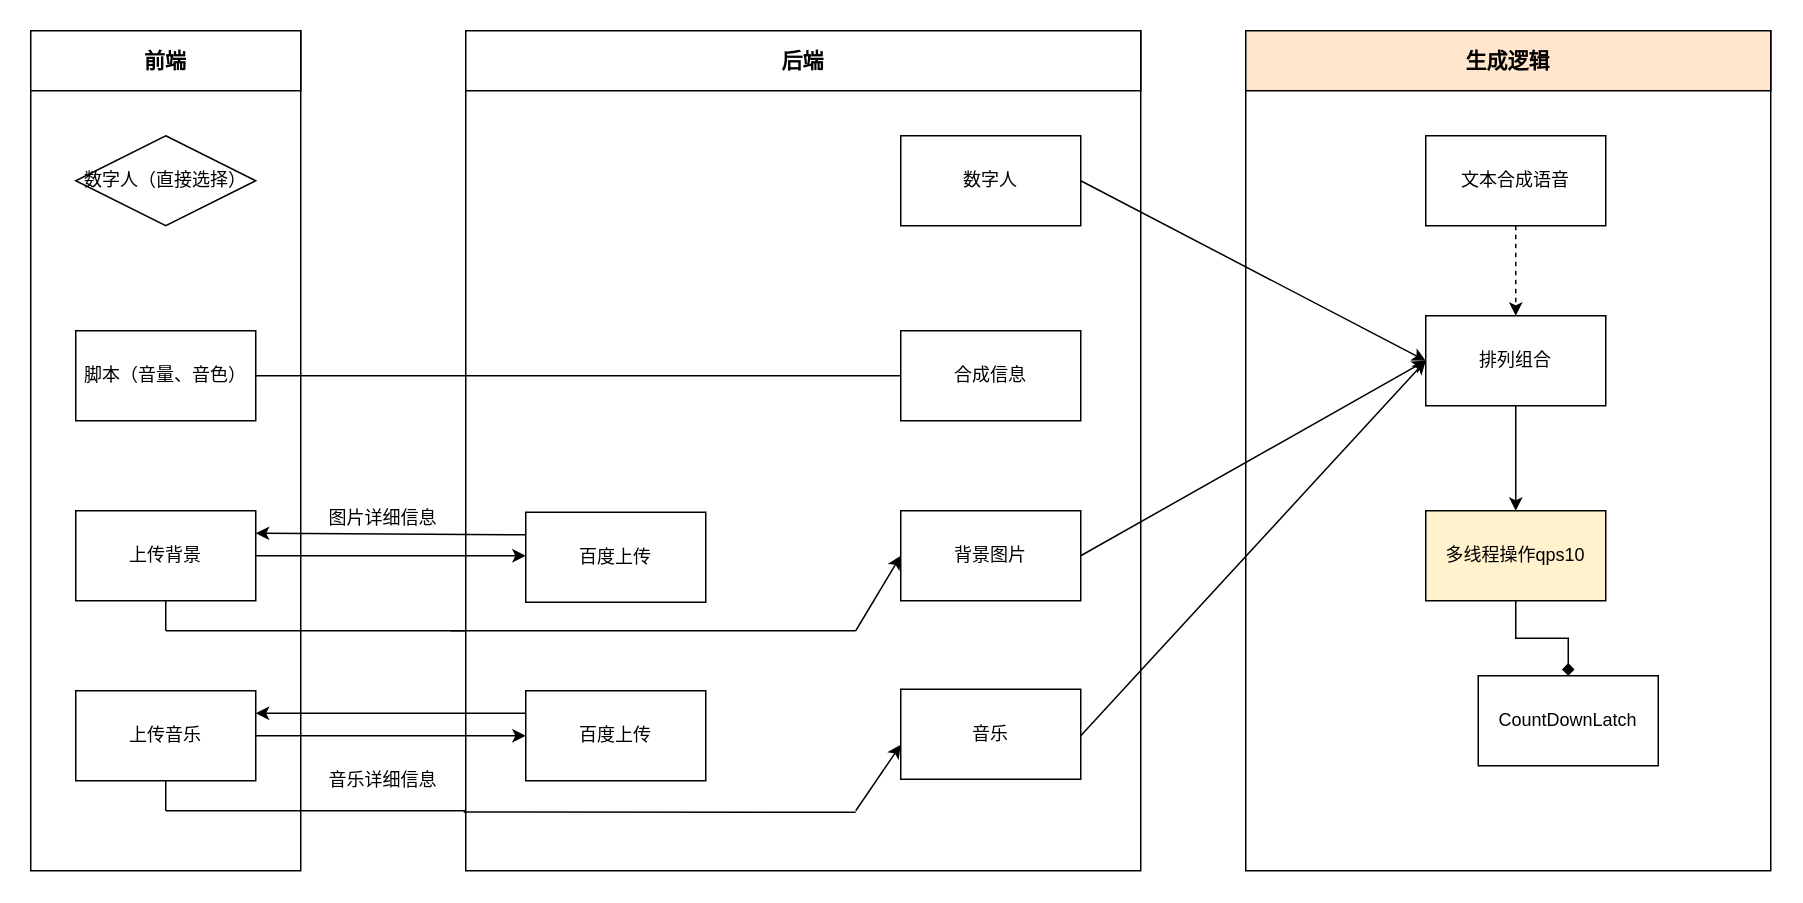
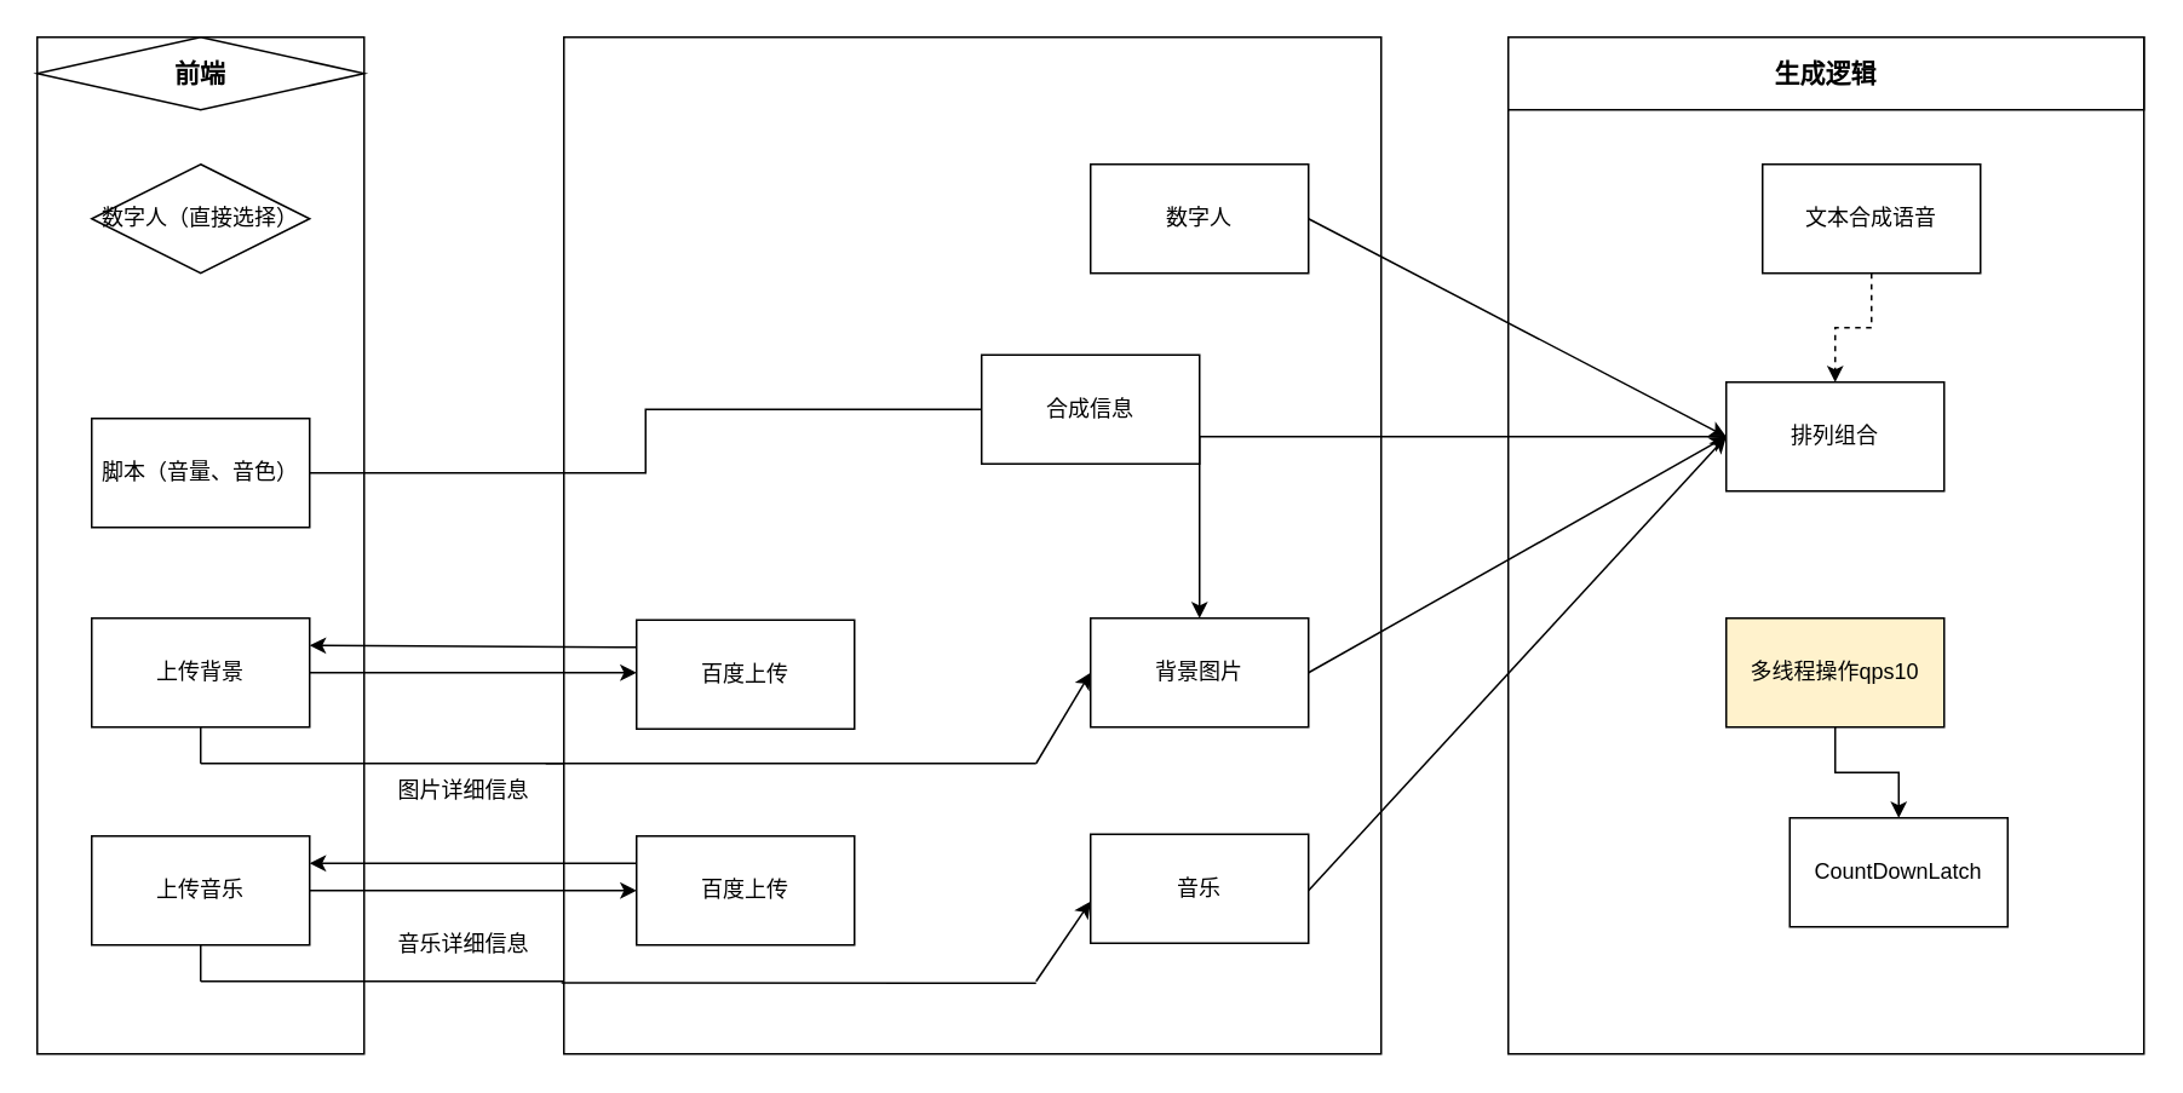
- <mxCell id="5" value="&lt;b&gt;&lt;font style=&quot;font-size: 14px;&quot;&gt;前端&lt;/font&gt;&lt;/b&gt;" style="rounded=0;whiteSpace=wrap;html=1;" vertex="1" parent="1"><mxGeometry x="20" y="20" width="180" height="40" as="geometry" /></mxCell>
+ <mxCell id="5" value="&lt;b&gt;&lt;font style=&quot;font-size: 14px;&quot;&gt;前端&lt;/font&gt;&lt;/b&gt;" style="rhombus;whiteSpace=wrap;html=1;" vertex="1" parent="1"><mxGeometry x="20" y="20" width="180" height="40" as="geometry" /></mxCell>
- <mxCell id="11" value="&lt;b&gt;&lt;font style=&quot;font-size: 14px;&quot;&gt;后端&lt;/font&gt;&lt;/b&gt;" style="rounded=0;whiteSpace=wrap;html=1;" vertex="1" parent="1"><mxGeometry x="310" y="20" width="450" height="40" as="geometry" /></mxCell>
- <mxCell id="32" value="&lt;b&gt;&lt;font style=&quot;font-size: 14px;&quot;&gt;生成逻辑&lt;/font&gt;&lt;/b&gt;" style="rounded=0;whiteSpace=wrap;html=1;fillColor=#ffe6cc;" vertex="1" parent="1"><mxGeometry x="830" y="20" width="350" height="40" as="geometry" /></mxCell>
+ <mxCell id="32" value="&lt;b&gt;&lt;font style=&quot;font-size: 14px;&quot;&gt;生成逻辑&lt;/font&gt;&lt;/b&gt;" style="rounded=0;whiteSpace=wrap;html=1;" vertex="1" parent="1"><mxGeometry x="830" y="20" width="350" height="40" as="geometry" /></mxCell>
- <mxCell id="34" value="文本合成语音" style="rounded=0;whiteSpace=wrap;html=1;" vertex="1" parent="1"><mxGeometry x="950" y="90" width="120" height="60" as="geometry" /></mxCell>
+ <mxCell id="34" value="文本合成语音" style="rounded=0;whiteSpace=wrap;html=1;" vertex="1" parent="1"><mxGeometry x="970" y="90" width="120" height="60" as="geometry" /></mxCell>
- <mxCell id="4" value="脚本（音量、音色）" style="rounded=0;whiteSpace=wrap;html=1;" vertex="1" parent="1"><mxGeometry x="50" y="220" width="120" height="60" as="geometry" /></mxCell>
+ <mxCell id="4" value="脚本（音量、音色）" style="rounded=0;whiteSpace=wrap;html=1;" vertex="1" parent="1"><mxGeometry x="50" y="230" width="120" height="60" as="geometry" /></mxCell>
- <mxCell id="12" value="合成信息" style="rounded=0;whiteSpace=wrap;html=1;" vertex="1" parent="1"><mxGeometry x="600" y="220" width="120" height="60" as="geometry" /></mxCell>
+ <mxCell id="12" value="合成信息" style="rounded=0;whiteSpace=wrap;html=1;" vertex="1" parent="1"><mxGeometry x="540" y="195" width="120" height="60" as="geometry" /></mxCell>
- <mxCell id="35" value="" style="edgeStyle=orthogonalEdgeStyle;rounded=0;orthogonalLoop=1;jettySize=auto;html=1;" edge="1" parent="1" source="36" target="41"><mxGeometry relative="1" as="geometry" /></mxCell>
+ <mxCell id="35" value="" style="edgeStyle=orthogonalEdgeStyle;rounded=0;orthogonalLoop=1;jettySize=auto;html=1;" edge="1" parent="1" source="36" target="21"><mxGeometry relative="1" as="geometry" /></mxCell>
- <mxCell id="7" value="图片详细信息" style="text;html=1;strokeColor=none;fillColor=none;align=center;verticalAlign=middle;whiteSpace=wrap;rounded=0;" vertex="1" parent="1"><mxGeometry x="210" y="330" width="90" height="30" as="geometry" /></mxCell>
+ <mxCell id="7" value="图片详细信息" style="text;html=1;strokeColor=none;fillColor=none;align=center;verticalAlign=middle;whiteSpace=wrap;rounded=0;" vertex="1" parent="1"><mxGeometry x="210" y="420" width="90" height="30" as="geometry" /></mxCell>
- <mxCell id="40" value="" style="edgeStyle=orthogonalEdgeStyle;rounded=0;orthogonalLoop=1;jettySize=auto;html=1;endArrow=diamond;" edge="1" parent="1" source="41" target="42"><mxGeometry relative="1" as="geometry" /></mxCell>
+ <mxCell id="40" value="" style="edgeStyle=orthogonalEdgeStyle;rounded=0;orthogonalLoop=1;jettySize=auto;html=1;" edge="1" parent="1" source="41" target="42"><mxGeometry relative="1" as="geometry" /></mxCell>
